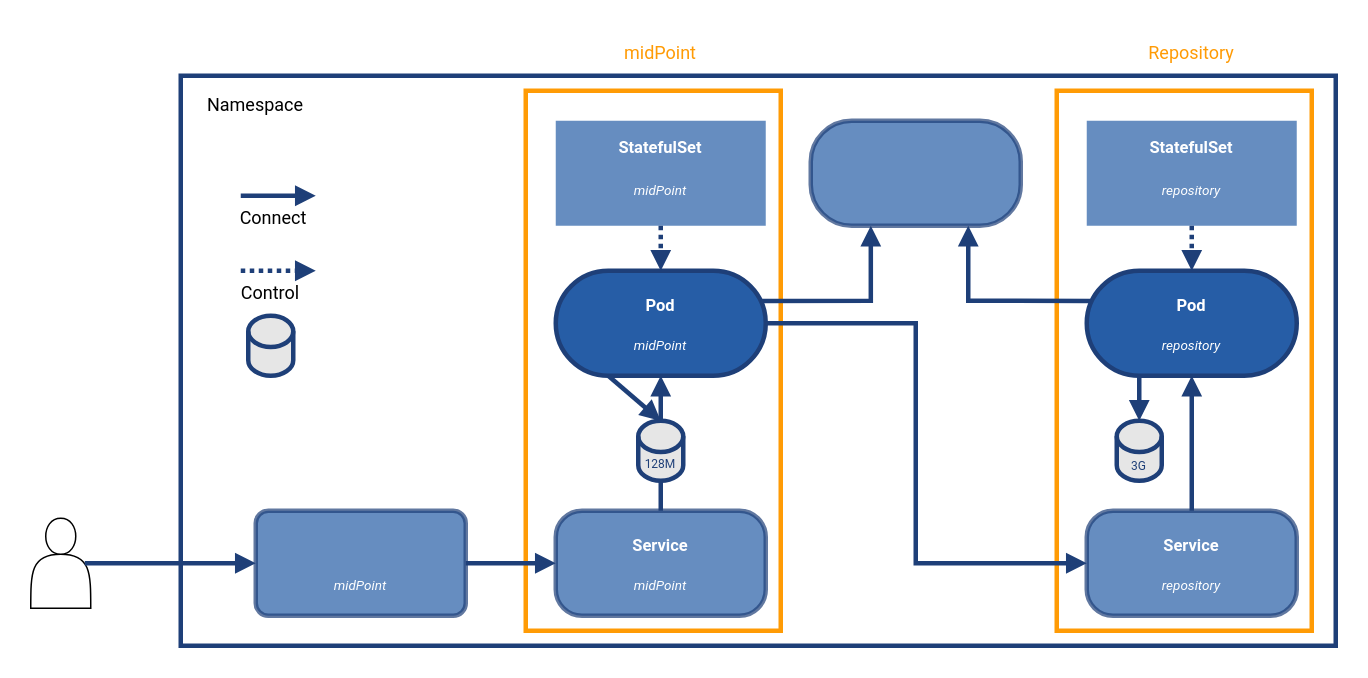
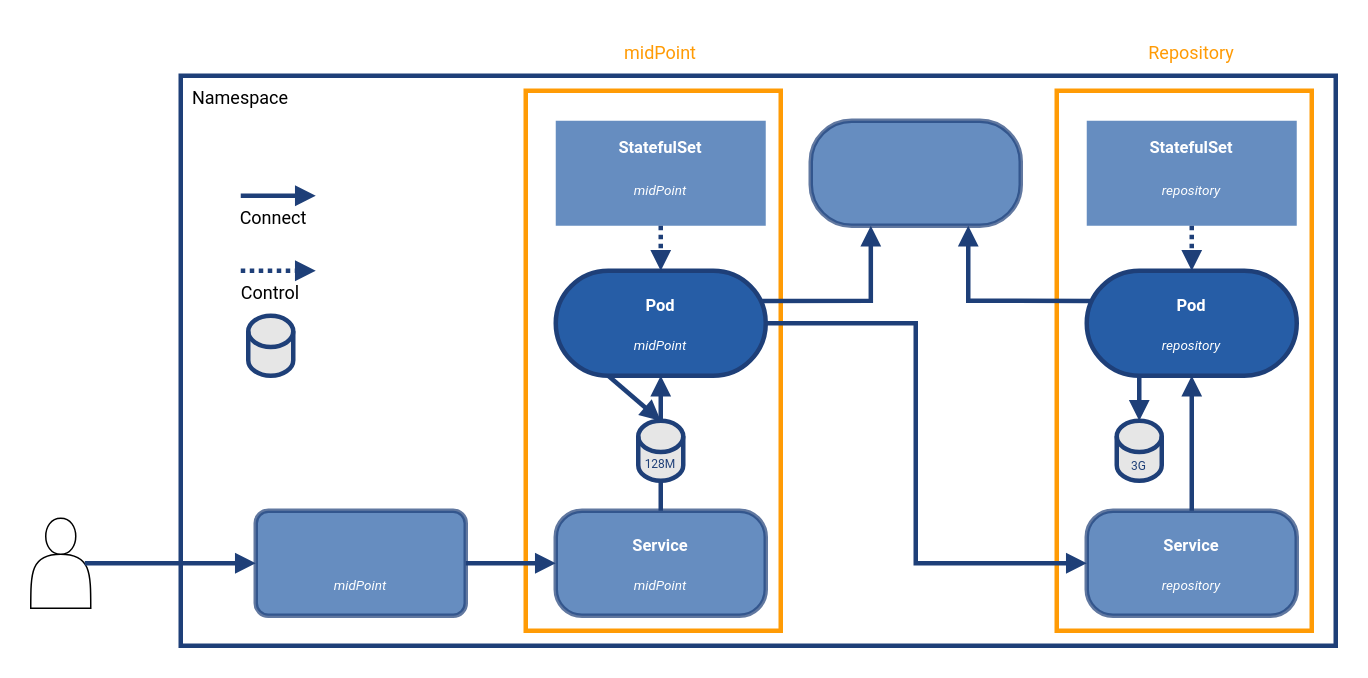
- <mxCell id="5" value="Namespace" style="text;html=1;align=center;verticalAlign=middle;whiteSpace=wrap;rounded=0;fontFamily=Roboto;fontSource=https%3A%2F%2Ffonts.googleapis.com%2Fcss%3Ffamily%3DRoboto;" parent="1" vertex="1"><mxGeometry x="140" y="55" width="60" height="30" as="geometry" /></mxCell>
+ <mxCell id="5" value="Namespace" style="text;html=1;align=center;verticalAlign=middle;whiteSpace=wrap;rounded=0;fontFamily=Roboto;fontSource=https%3A%2F%2Ffonts.googleapis.com%2Fcss%3Ffamily%3DRoboto;" parent="1" vertex="1"><mxGeometry x="130" y="50" width="60" height="30" as="geometry" /></mxCell>
